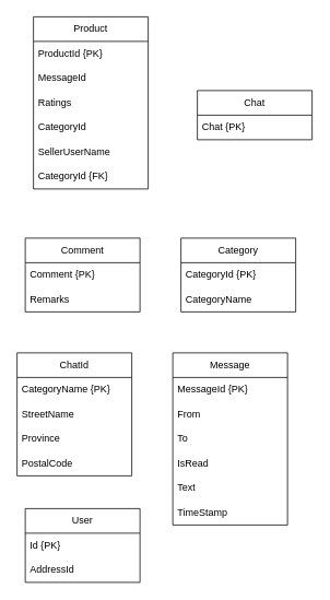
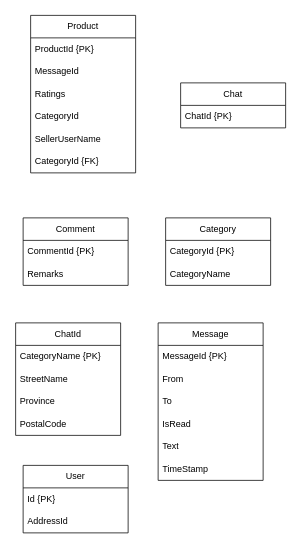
- <mxCell id="28" value="Chat {PK}" style="text;strokeColor=none;fillColor=none;align=left;verticalAlign=middle;spacingLeft=4;spacingRight=4;overflow=hidden;points=[[0,0.5],[1,0.5]];portConstraint=eastwest;rotatable=0;whiteSpace=wrap;html=1;" vertex="1" parent="27"><mxGeometry y="30" width="140" height="30" as="geometry" /></mxCell>
+ <mxCell id="28" value="ChatId {PK}" style="text;strokeColor=none;fillColor=none;align=left;verticalAlign=middle;spacingLeft=4;spacingRight=4;overflow=hidden;points=[[0,0.5],[1,0.5]];portConstraint=eastwest;rotatable=0;whiteSpace=wrap;html=1;" vertex="1" parent="27"><mxGeometry y="30" width="140" height="30" as="geometry" /></mxCell>
- <mxCell id="10" value="Comment {PK}" style="text;strokeColor=none;fillColor=none;align=left;verticalAlign=middle;spacingLeft=4;spacingRight=4;overflow=hidden;points=[[0,0.5],[1,0.5]];portConstraint=eastwest;rotatable=0;whiteSpace=wrap;html=1;" vertex="1" parent="9"><mxGeometry y="30" width="140" height="30" as="geometry" /></mxCell>
+ <mxCell id="10" value="CommentId {PK}" style="text;strokeColor=none;fillColor=none;align=left;verticalAlign=middle;spacingLeft=4;spacingRight=4;overflow=hidden;points=[[0,0.5],[1,0.5]];portConstraint=eastwest;rotatable=0;whiteSpace=wrap;html=1;" vertex="1" parent="9"><mxGeometry y="30" width="140" height="30" as="geometry" /></mxCell>
